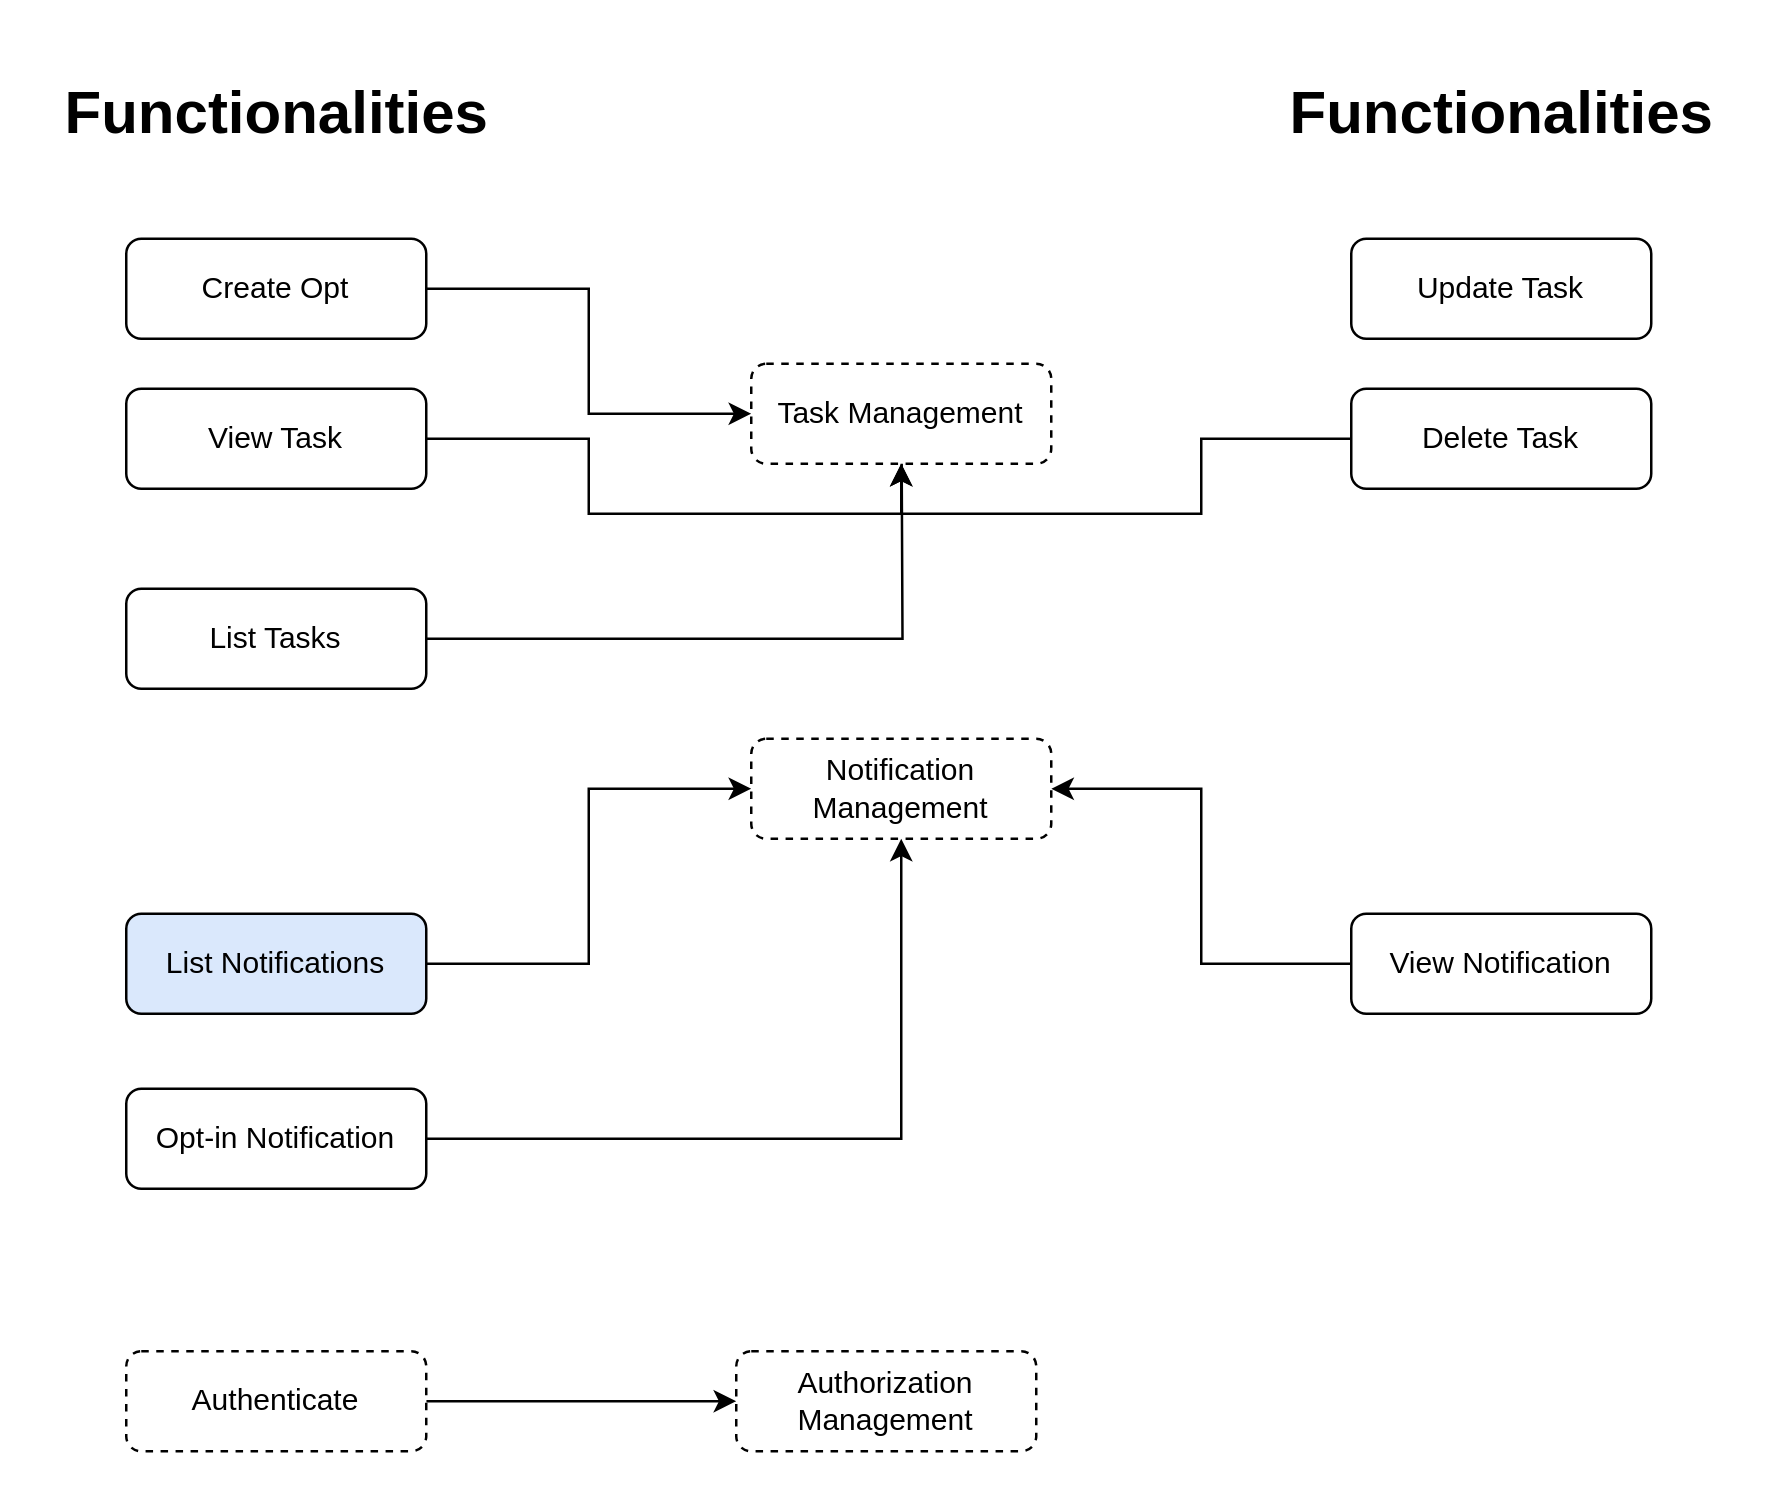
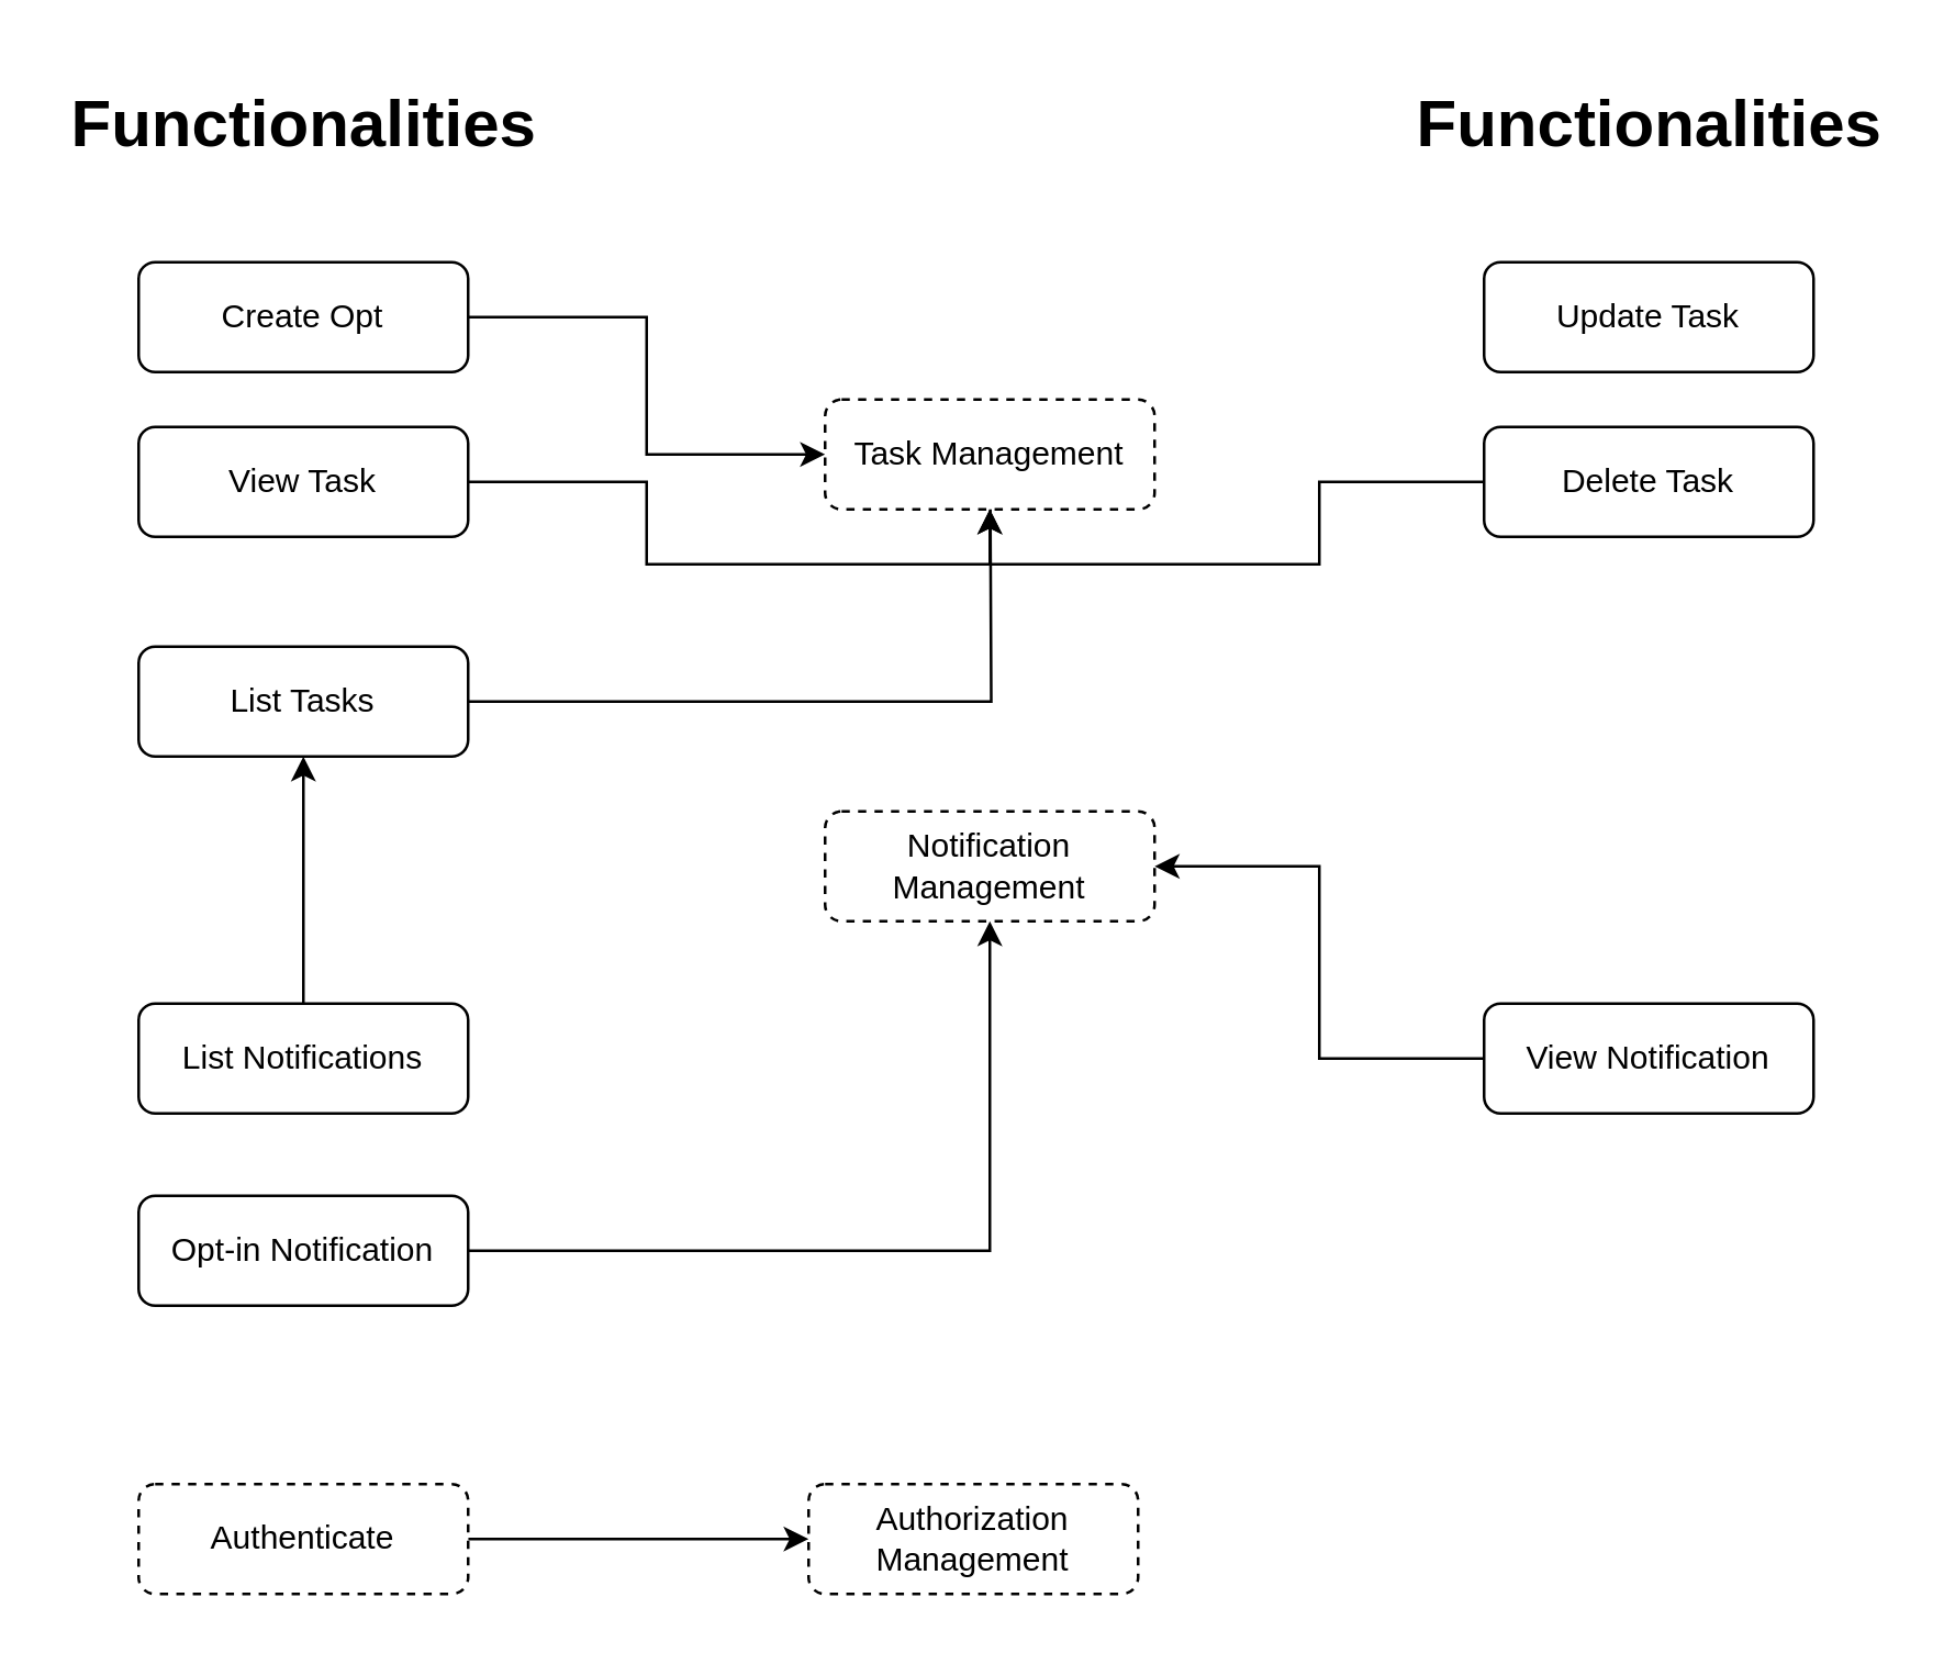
- <mxCell id="8" style="edgeStyle=orthogonalEdgeStyle;rounded=0;orthogonalLoop=1;jettySize=auto;html=1;entryX=0;entryY=0.5;entryDx=0;entryDy=0;" edge="1" parent="1" source="9" target="20"><mxGeometry relative="1" as="geometry" /></mxCell>
+ <mxCell id="8" style="edgeStyle=orthogonalEdgeStyle;rounded=0;orthogonalLoop=1;jettySize=auto;html=1;" edge="1" parent="1" source="9" target="7"><mxGeometry relative="1" as="geometry" /></mxCell>
- <mxCell id="9" value="List Notifications" style="rounded=1;whiteSpace=wrap;html=1;fillColor=#dae8fc;" vertex="1" parent="1"><mxGeometry x="50" y="365" width="120" height="40" as="geometry" /></mxCell>
+ <mxCell id="9" value="List Notifications" style="rounded=1;whiteSpace=wrap;html=1;" vertex="1" parent="1"><mxGeometry x="50" y="365" width="120" height="40" as="geometry" /></mxCell>
